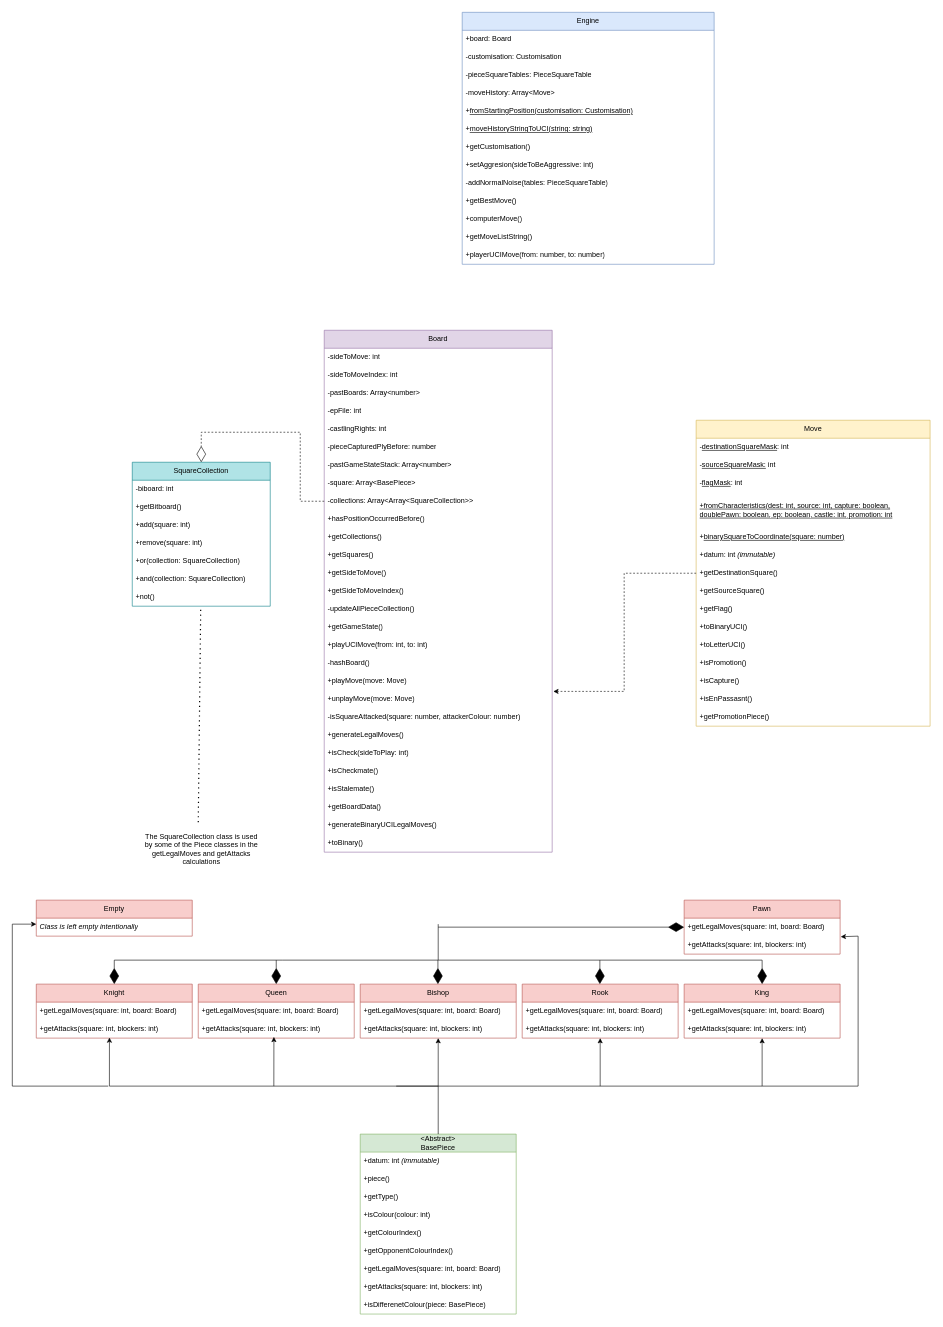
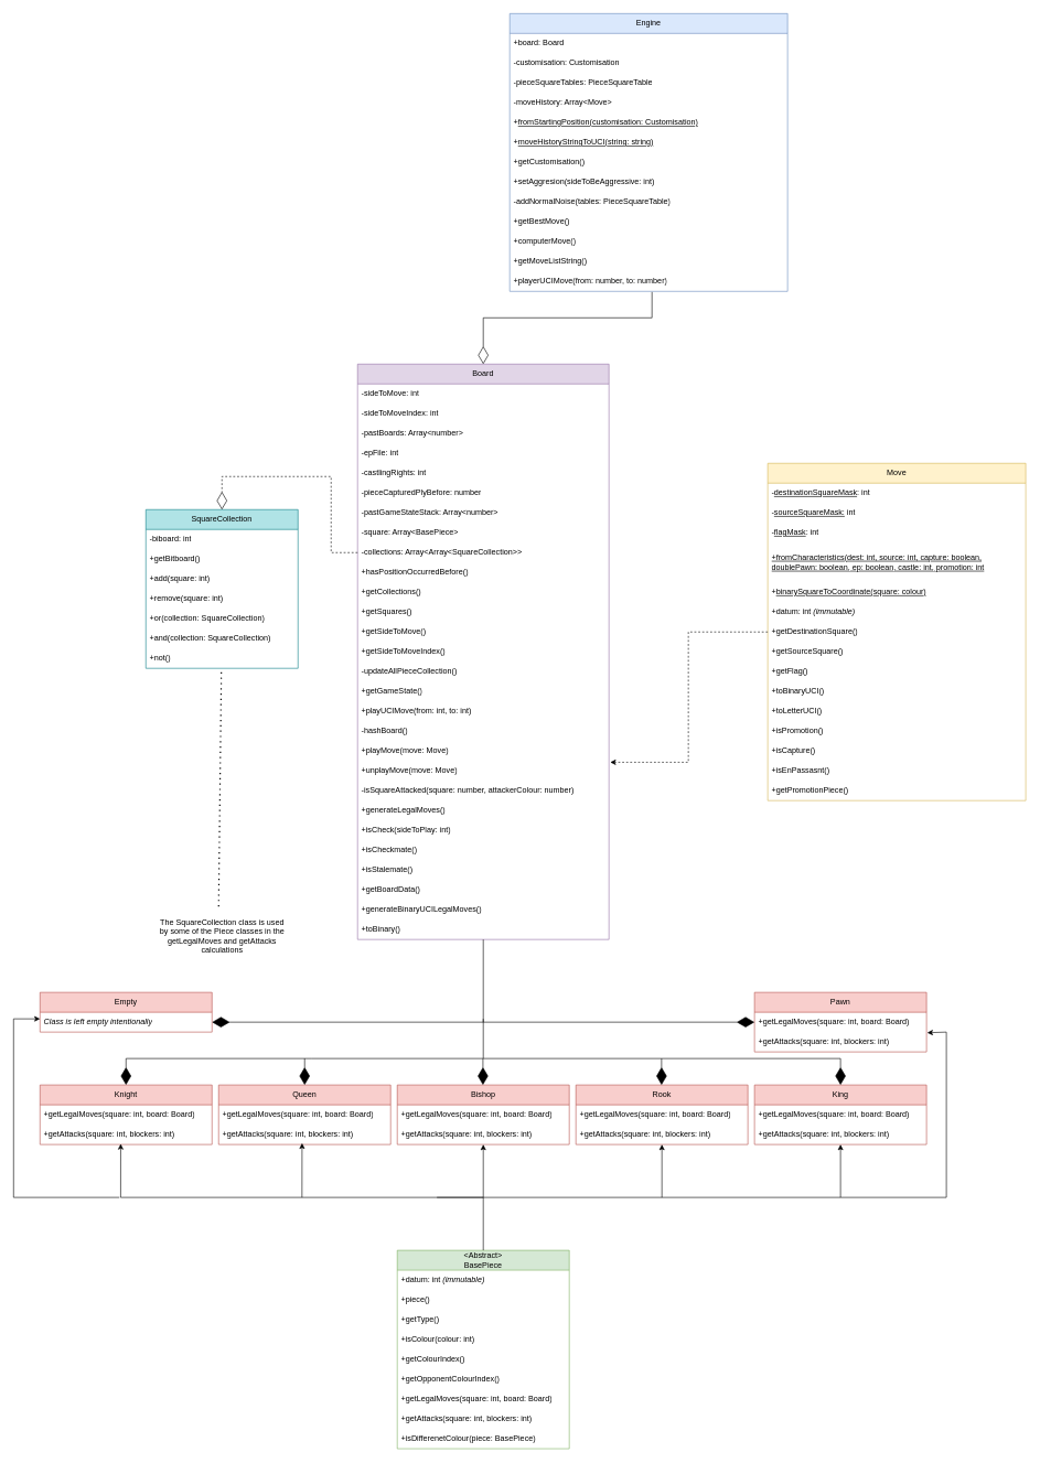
+ <mxCell id="99" value="" style="endArrow=diamondThin;endFill=0;endSize=24;html=1;rounded=0;entryX=0.5;entryY=0;entryDx=0;entryDy=0;exitX=0.512;exitY=1.033;exitDx=0;exitDy=0;exitPerimeter=0;" edge="1" parent="1" source="74" target="2"><mxGeometry width="160" relative="1" as="geometry"><mxPoint x="850" y="490" as="sourcePoint" /><mxPoint x="1010" y="490" as="targetPoint" /><Array as="points"><mxPoint x="985" y="480" /><mxPoint x="730" y="480" /></Array></mxGeometry></mxCell>
- <mxCell id="80" value="+&lt;u&gt;binarySquareToCoordinate(square: number)&lt;br&gt;&lt;/u&gt;" style="text;strokeColor=none;fillColor=none;align=left;verticalAlign=middle;spacingLeft=4;spacingRight=4;overflow=hidden;points=[[0,0.5],[1,0.5]];portConstraint=eastwest;rotatable=0;whiteSpace=wrap;html=1;" vertex="1" parent="75"><mxGeometry y="180" width="390" height="30" as="geometry" /></mxCell>
+ <mxCell id="80" value="+&lt;u&gt;binarySquareToCoordinate(square: colour)&lt;br&gt;&lt;/u&gt;" style="text;strokeColor=none;fillColor=none;align=left;verticalAlign=middle;spacingLeft=4;spacingRight=4;overflow=hidden;points=[[0,0.5],[1,0.5]];portConstraint=eastwest;rotatable=0;whiteSpace=wrap;html=1;" vertex="1" parent="75"><mxGeometry y="180" width="390" height="30" as="geometry" /></mxCell>
+ <mxCell id="107" value="" style="endArrow=diamondThin;endFill=1;endSize=24;html=1;rounded=0;entryX=1;entryY=0.5;entryDx=0;entryDy=0;" edge="1" parent="1" source="30" target="51"><mxGeometry width="160" relative="1" as="geometry"><mxPoint x="730" y="1545" as="sourcePoint" /><mxPoint x="1010" y="1290" as="targetPoint" /><Array as="points"><mxPoint x="730" y="1545" /></Array></mxGeometry></mxCell>
